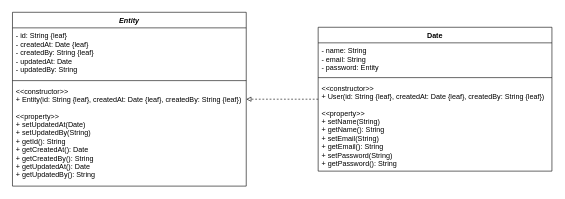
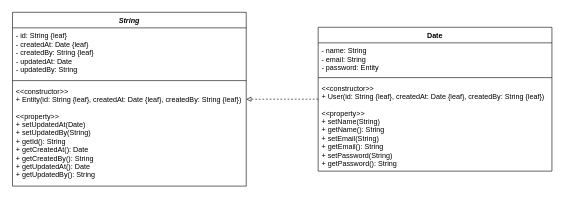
- <mxCell id="2" value="Entity" style="swimlane;fontStyle=3;align=center;verticalAlign=top;childLayout=stackLayout;horizontal=1;startSize=26;horizontalStack=0;resizeParent=1;resizeParentMax=0;resizeLast=0;collapsible=1;marginBottom=0;" vertex="1" parent="1"><mxGeometry x="20" y="20" width="390" height="290" as="geometry" /></mxCell>
+ <mxCell id="2" value="String" style="swimlane;fontStyle=3;align=center;verticalAlign=top;childLayout=stackLayout;horizontal=1;startSize=26;horizontalStack=0;resizeParent=1;resizeParentMax=0;resizeLast=0;collapsible=1;marginBottom=0;" vertex="1" parent="1"><mxGeometry x="20" y="20" width="390" height="290" as="geometry" /></mxCell>
